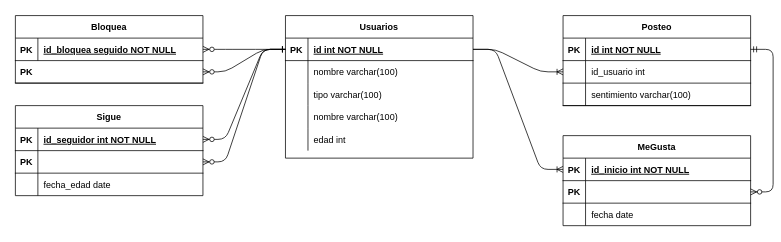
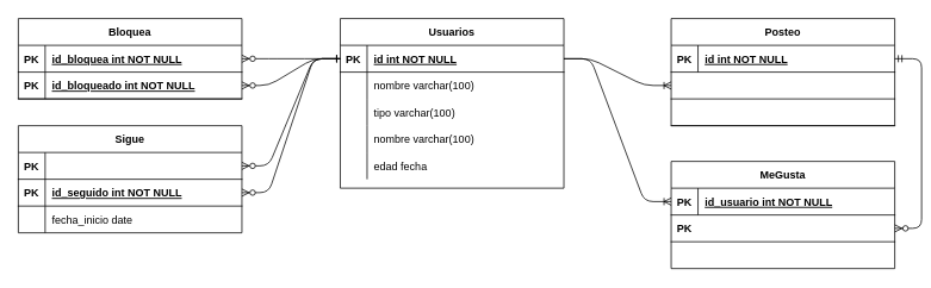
- <mxCell id="28" value="id_bloquea seguido NOT NULL " style="shape=partialRectangle;overflow=hidden;connectable=0;fillColor=none;top=0;left=0;bottom=0;right=0;align=left;spacingLeft=6;fontStyle=5;" vertex="1" parent="26"><mxGeometry x="30" width="220" height="30" as="geometry" /></mxCell>
+ <mxCell id="28" value="id_bloquea int NOT NULL " style="shape=partialRectangle;overflow=hidden;connectable=0;fillColor=none;top=0;left=0;bottom=0;right=0;align=left;spacingLeft=6;fontStyle=5;" vertex="1" parent="26"><mxGeometry x="30" width="220" height="30" as="geometry" /></mxCell>
+ <mxCell id="31" value="id_bloqueado int NOT NULL " style="shape=partialRectangle;overflow=hidden;connectable=0;fillColor=none;top=0;left=0;bottom=0;right=0;align=left;spacingLeft=6;fontStyle=5;" vertex="1" parent="29"><mxGeometry x="30" width="220" height="30" as="geometry" /></mxCell>
- <mxCell id="48" value="id_usuario int " style="shape=partialRectangle;overflow=hidden;connectable=0;fillColor=none;top=0;left=0;bottom=0;right=0;align=left;spacingLeft=6;fontStyle=0;" vertex="1" parent="46"><mxGeometry x="30" width="220" height="30" as="geometry" /></mxCell>
- <mxCell id="51" value="sentimiento varchar(100) " style="shape=partialRectangle;overflow=hidden;connectable=0;fillColor=none;top=0;left=0;bottom=0;right=0;align=left;spacingLeft=6;fontStyle=0;" vertex="1" parent="49"><mxGeometry x="30" width="220" height="30" as="geometry" /></mxCell>
- <mxCell id="35" value="id_seguidor int NOT NULL " style="shape=partialRectangle;overflow=hidden;connectable=0;fillColor=none;top=0;left=0;bottom=0;right=0;align=left;spacingLeft=6;fontStyle=5;" vertex="1" parent="33"><mxGeometry x="30" width="220" height="30" as="geometry" /></mxCell>
- <mxCell id="24" value="edad int" style="shape=partialRectangle;overflow=hidden;connectable=0;fillColor=none;top=0;left=0;bottom=0;right=0;align=left;spacingLeft=6;" vertex="1" parent="22"><mxGeometry x="30" width="220" height="30" as="geometry" /></mxCell>
+ <mxCell id="24" value="edad fecha" style="shape=partialRectangle;overflow=hidden;connectable=0;fillColor=none;top=0;left=0;bottom=0;right=0;align=left;spacingLeft=6;" vertex="1" parent="22"><mxGeometry x="30" width="220" height="30" as="geometry" /></mxCell>
+ <mxCell id="38" value="id_seguido int NOT NULL " style="shape=partialRectangle;overflow=hidden;connectable=0;fillColor=none;top=0;left=0;bottom=0;right=0;align=left;spacingLeft=6;fontStyle=5;" vertex="1" parent="36"><mxGeometry x="30" width="220" height="30" as="geometry" /></mxCell>
- <mxCell id="55" value="id_inicio int NOT NULL " style="shape=partialRectangle;overflow=hidden;connectable=0;fillColor=none;top=0;left=0;bottom=0;right=0;align=left;spacingLeft=6;fontStyle=5;" vertex="1" parent="53"><mxGeometry x="30" width="220" height="30" as="geometry" /></mxCell>
+ <mxCell id="55" value="id_usuario int NOT NULL " style="shape=partialRectangle;overflow=hidden;connectable=0;fillColor=none;top=0;left=0;bottom=0;right=0;align=left;spacingLeft=6;fontStyle=5;" vertex="1" parent="53"><mxGeometry x="30" width="220" height="30" as="geometry" /></mxCell>
- <mxCell id="41" value="fecha_edad date" style="shape=partialRectangle;overflow=hidden;connectable=0;fillColor=none;top=0;left=0;bottom=0;right=0;align=left;spacingLeft=6;" vertex="1" parent="39"><mxGeometry x="30" width="220" height="30" as="geometry" /></mxCell>
+ <mxCell id="41" value="fecha_inicio date" style="shape=partialRectangle;overflow=hidden;connectable=0;fillColor=none;top=0;left=0;bottom=0;right=0;align=left;spacingLeft=6;" vertex="1" parent="39"><mxGeometry x="30" width="220" height="30" as="geometry" /></mxCell>
- <mxCell id="60" value="fecha date" style="shape=partialRectangle;overflow=hidden;connectable=0;fillColor=none;top=0;left=0;bottom=0;right=0;align=left;spacingLeft=6;" vertex="1" parent="58"><mxGeometry x="30" width="220" height="30" as="geometry" /></mxCell>
